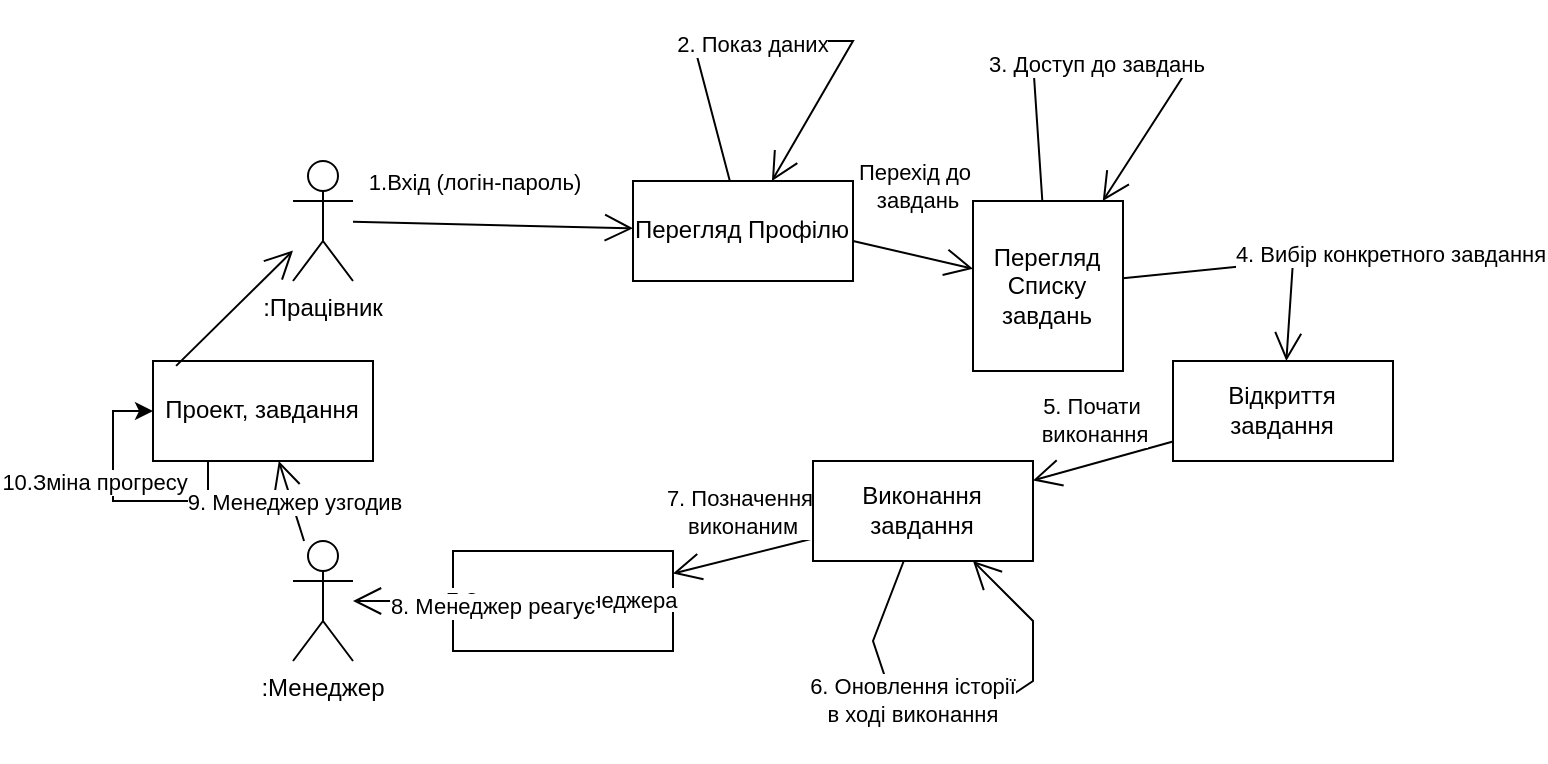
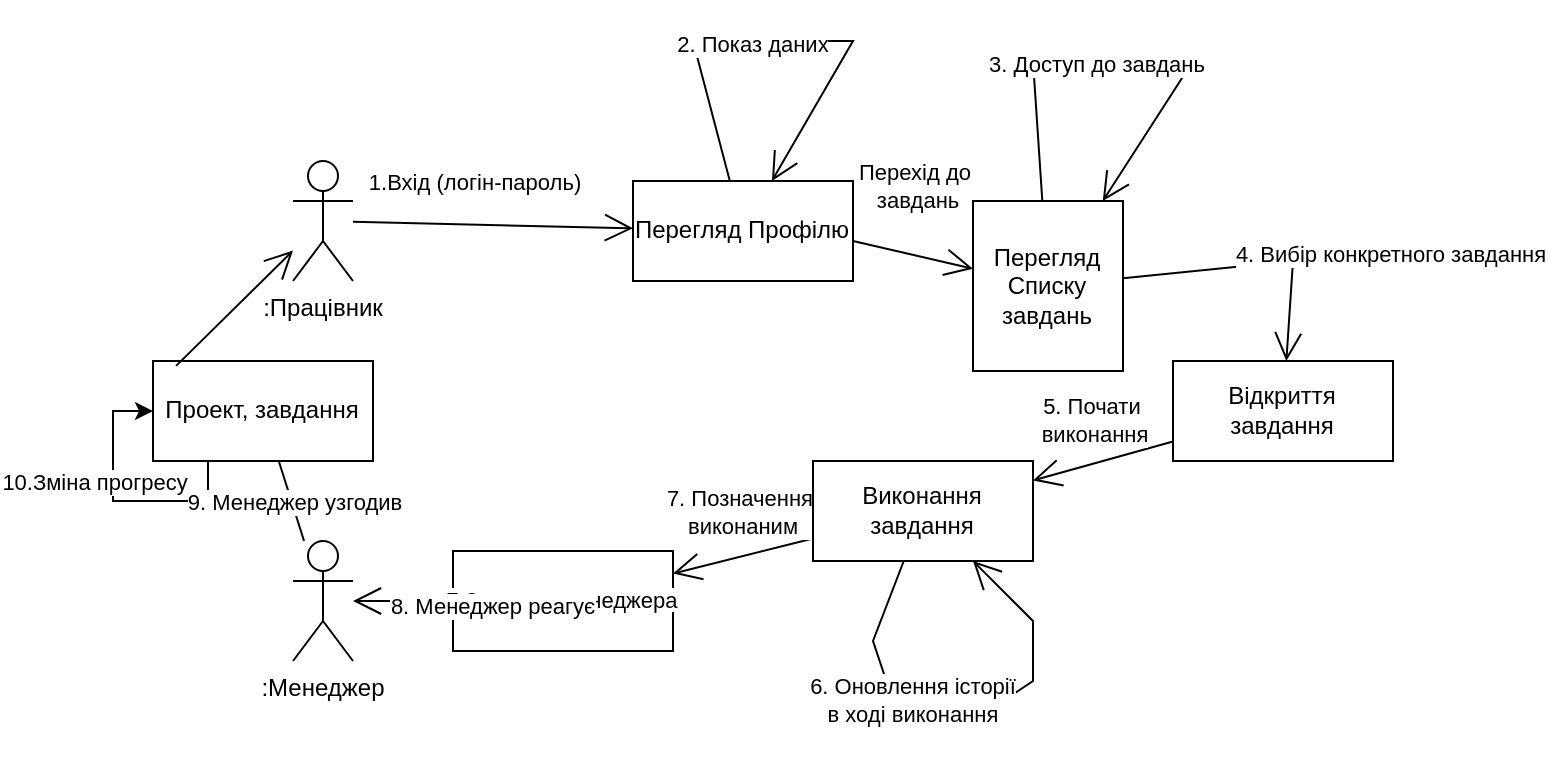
- <mxCell id="19" value="" style="endArrow=open;endFill=1;endSize=12;html=1;rounded=0;" edge="1" parent="1" source="15" target="16"><mxGeometry width="160" relative="1" as="geometry"><mxPoint x="250" y="180" as="sourcePoint" /><mxPoint x="410" y="180" as="targetPoint" /></mxGeometry></mxCell>
+ <mxCell id="19" value="" style="endArrow=none;endFill=1;endSize=12;html=1;rounded=0;" edge="1" parent="1" source="15" target="16"><mxGeometry width="160" relative="1" as="geometry"><mxPoint x="250" y="180" as="sourcePoint" /><mxPoint x="410" y="180" as="targetPoint" /></mxGeometry></mxCell>
